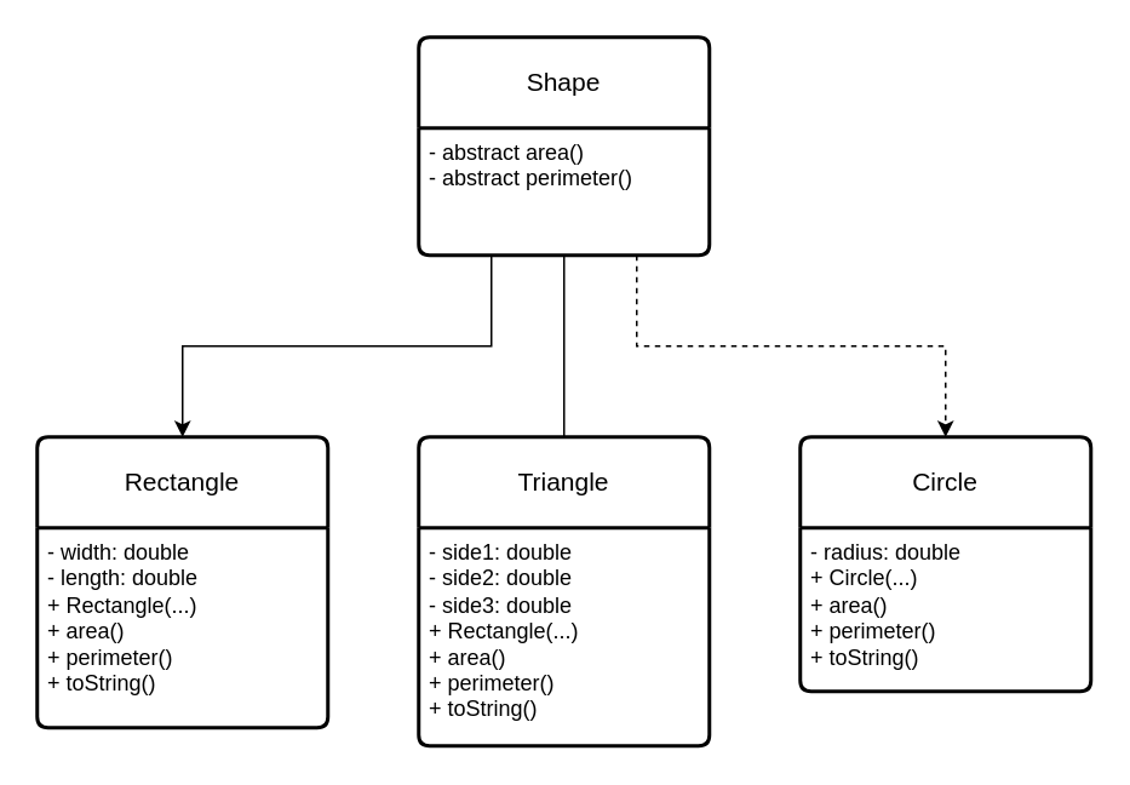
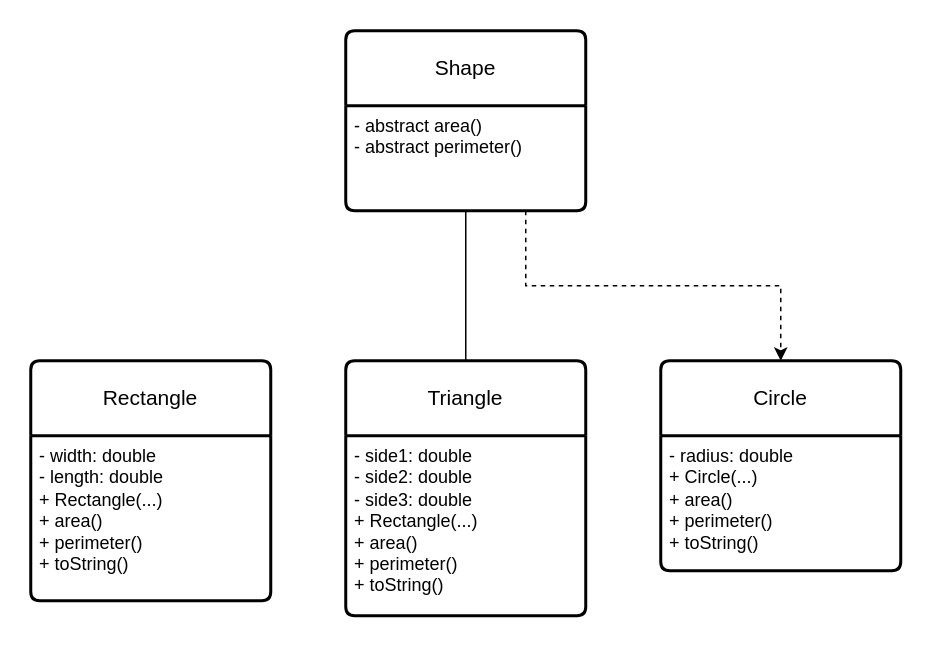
- <mxCell id="11" style="edgeStyle=orthogonalEdgeStyle;rounded=0;orthogonalLoop=1;jettySize=auto;html=1;exitX=0.25;exitY=1;exitDx=0;exitDy=0;entryX=0.5;entryY=0;entryDx=0;entryDy=0;" edge="1" parent="1" source="3" target="6"><mxGeometry relative="1" as="geometry" /></mxCell>
